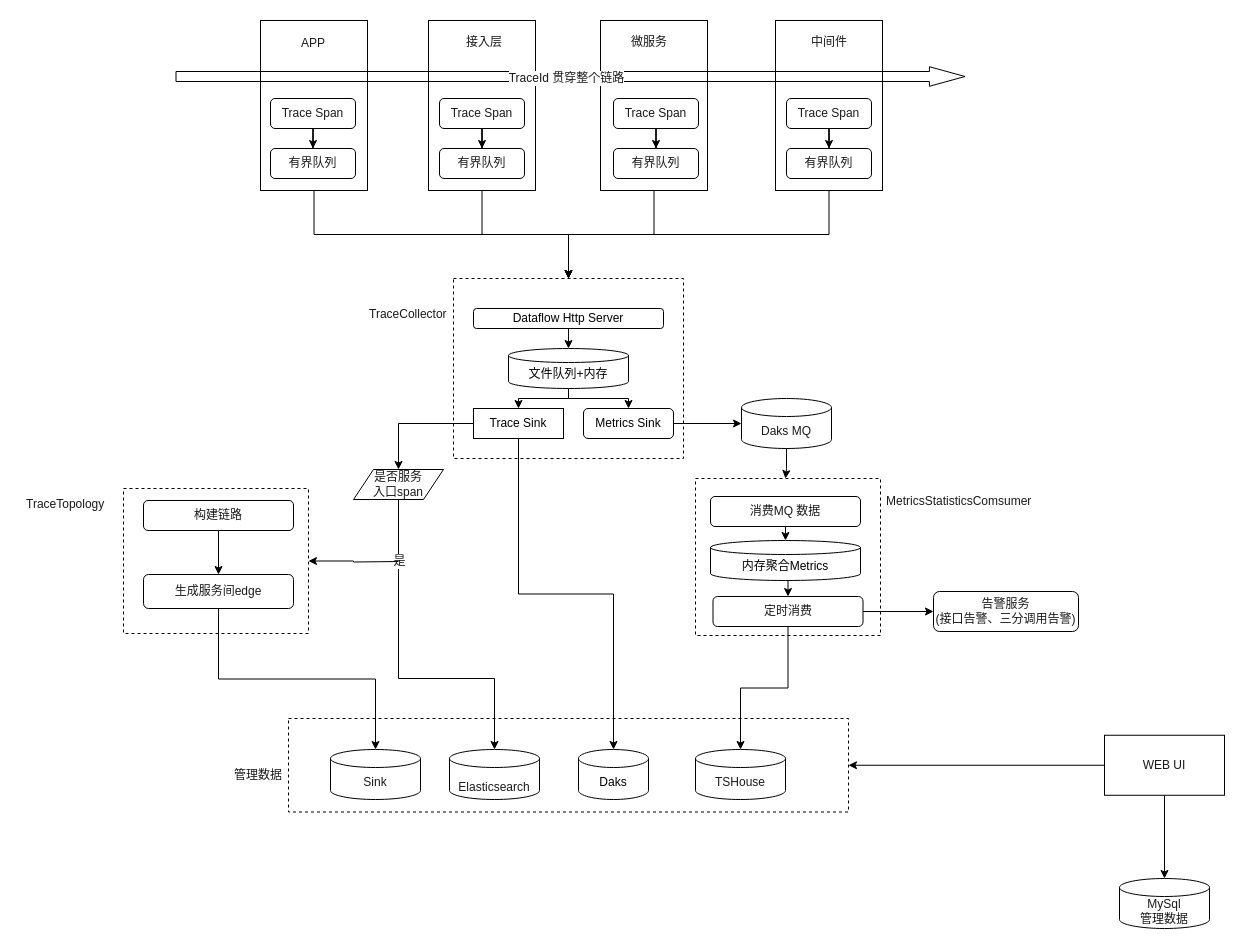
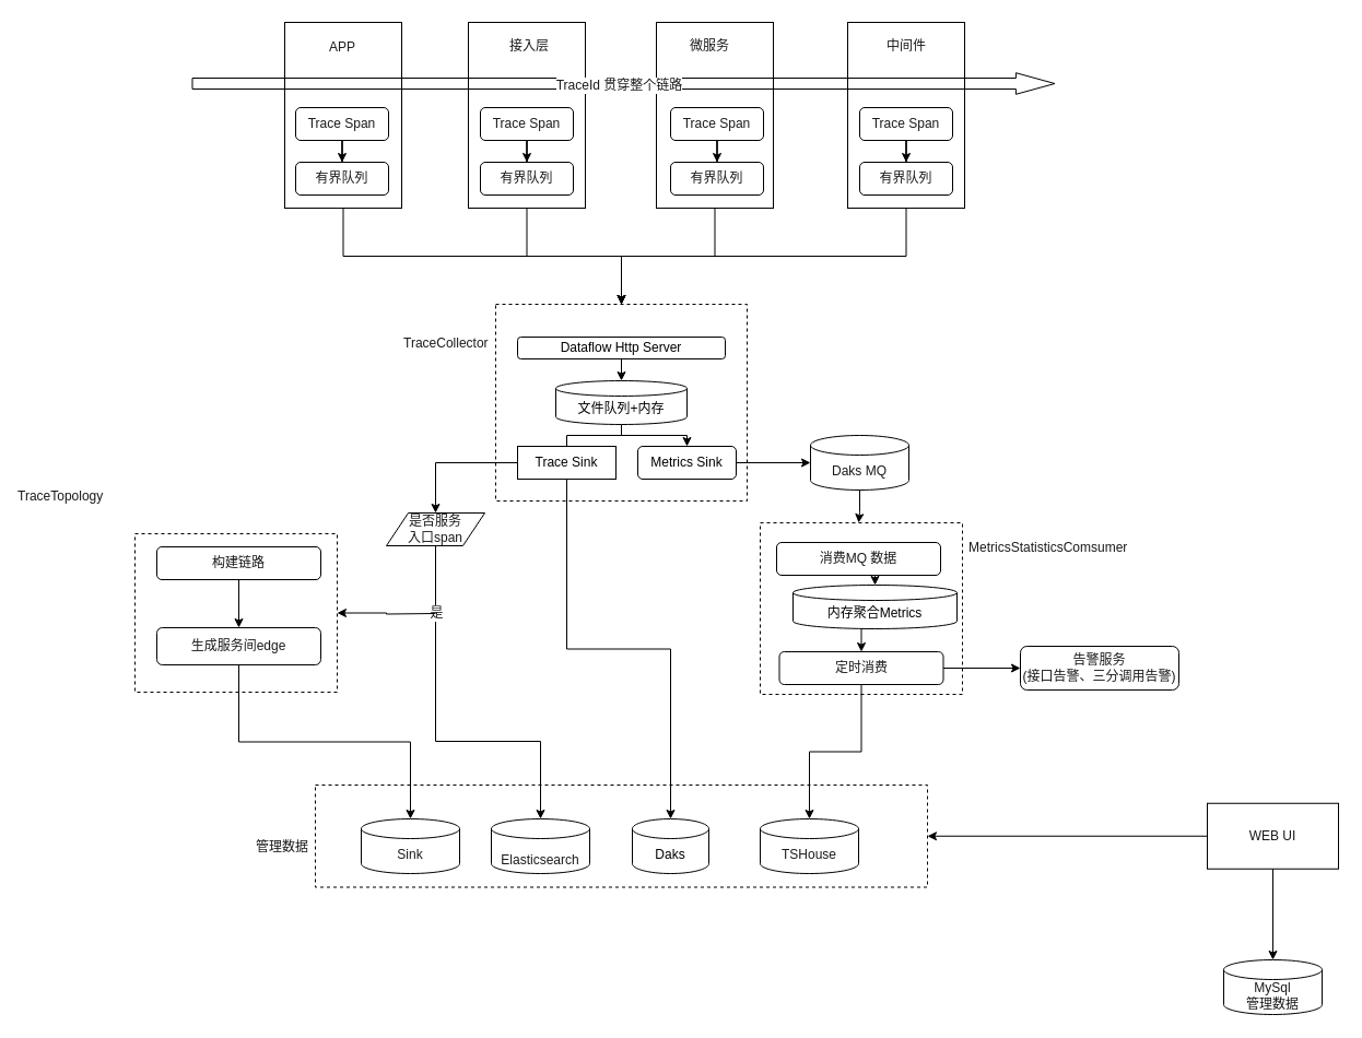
- <mxCell id="7" style="edgeStyle=orthogonalEdgeStyle;rounded=0;orthogonalLoop=1;jettySize=auto;html=1;exitX=0.5;exitY=1;exitDx=0;exitDy=0;exitPerimeter=0;entryX=0.5;entryY=0;entryDx=0;entryDy=0;" parent="1" source="9" target="12" edge="1"><mxGeometry relative="1" as="geometry"><Array as="points"><mxPoint x="568" y="398" /><mxPoint x="518" y="398" /></Array></mxGeometry></mxCell>
+ <mxCell id="7" style="edgeStyle=orthogonalEdgeStyle;rounded=0;orthogonalLoop=1;jettySize=auto;html=1;exitX=0.5;exitY=1;exitDx=0;exitDy=0;exitPerimeter=0;entryX=0.5;entryY=0;entryDx=0;entryDy=0;endArrow=none;" parent="1" source="9" target="12" edge="1"><mxGeometry relative="1" as="geometry"><Array as="points"><mxPoint x="568" y="398" /><mxPoint x="518" y="398" /></Array></mxGeometry></mxCell>
- <mxCell id="35" value="TraceTopology" style="text;strokeColor=none;fillColor=none;align=left;verticalAlign=middle;spacingLeft=4;spacingRight=4;overflow=hidden;points=[[0,0.5],[1,0.5]];portConstraint=eastwest;rotatable=0;fontFamily=Helvetica;fontSize=12;fontColor=#1A1A1A;" parent="1" vertex="1"><mxGeometry x="20" y="488" width="90" height="30" as="geometry" /></mxCell>
+ <mxCell id="35" value="TraceTopology" style="text;strokeColor=none;fillColor=none;align=left;verticalAlign=middle;spacingLeft=4;spacingRight=4;overflow=hidden;points=[[0,0.5],[1,0.5]];portConstraint=eastwest;rotatable=0;fontFamily=Helvetica;fontSize=12;fontColor=#1A1A1A;" parent="1" vertex="1"><mxGeometry x="10" y="438" width="90" height="30" as="geometry" /></mxCell>
- <mxCell id="30" value="内存聚合Metrics" style="shape=cylinder3;whiteSpace=wrap;html=1;boundedLbl=1;backgroundOutline=1;size=7;" parent="1" vertex="1"><mxGeometry x="710" y="540" width="150" height="40" as="geometry" /></mxCell>
+ <mxCell id="30" value="内存聚合Metrics" style="shape=cylinder3;whiteSpace=wrap;html=1;boundedLbl=1;backgroundOutline=1;size=7;" parent="1" vertex="1"><mxGeometry x="725" y="535" width="150" height="40" as="geometry" /></mxCell>
